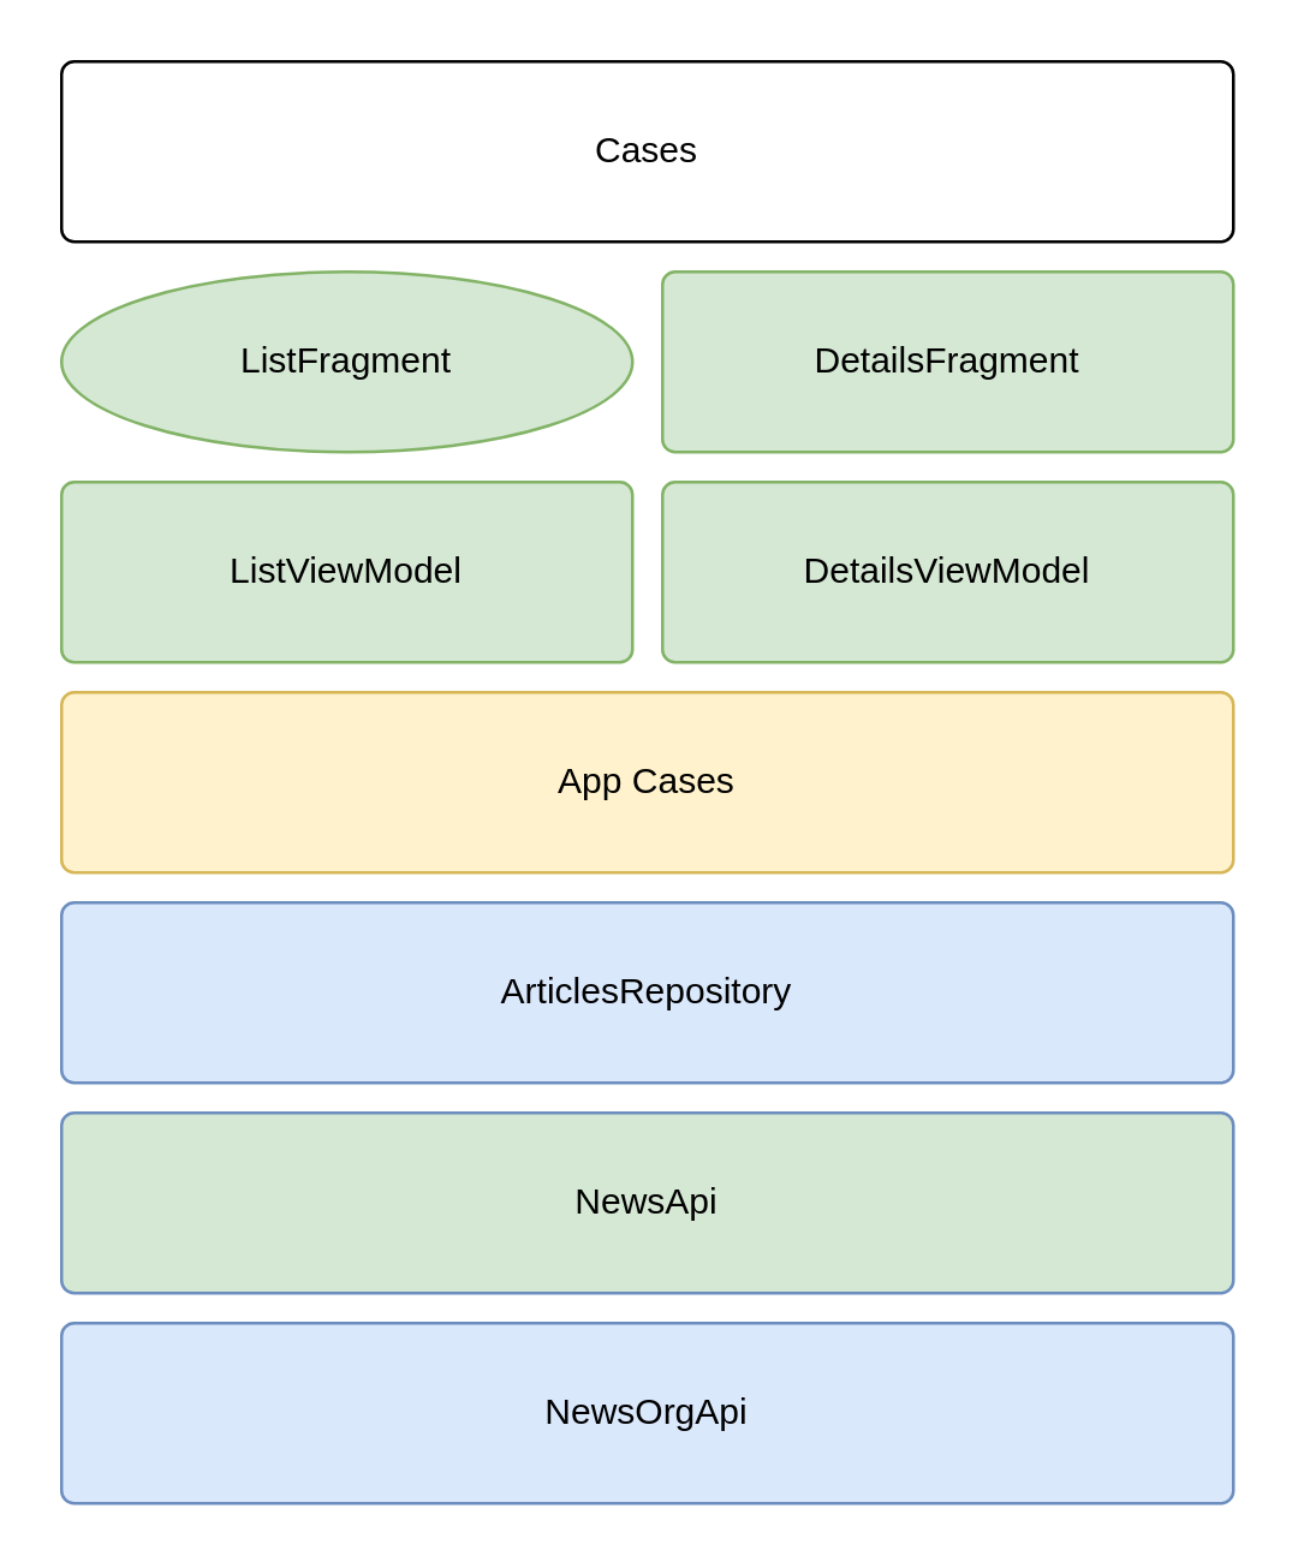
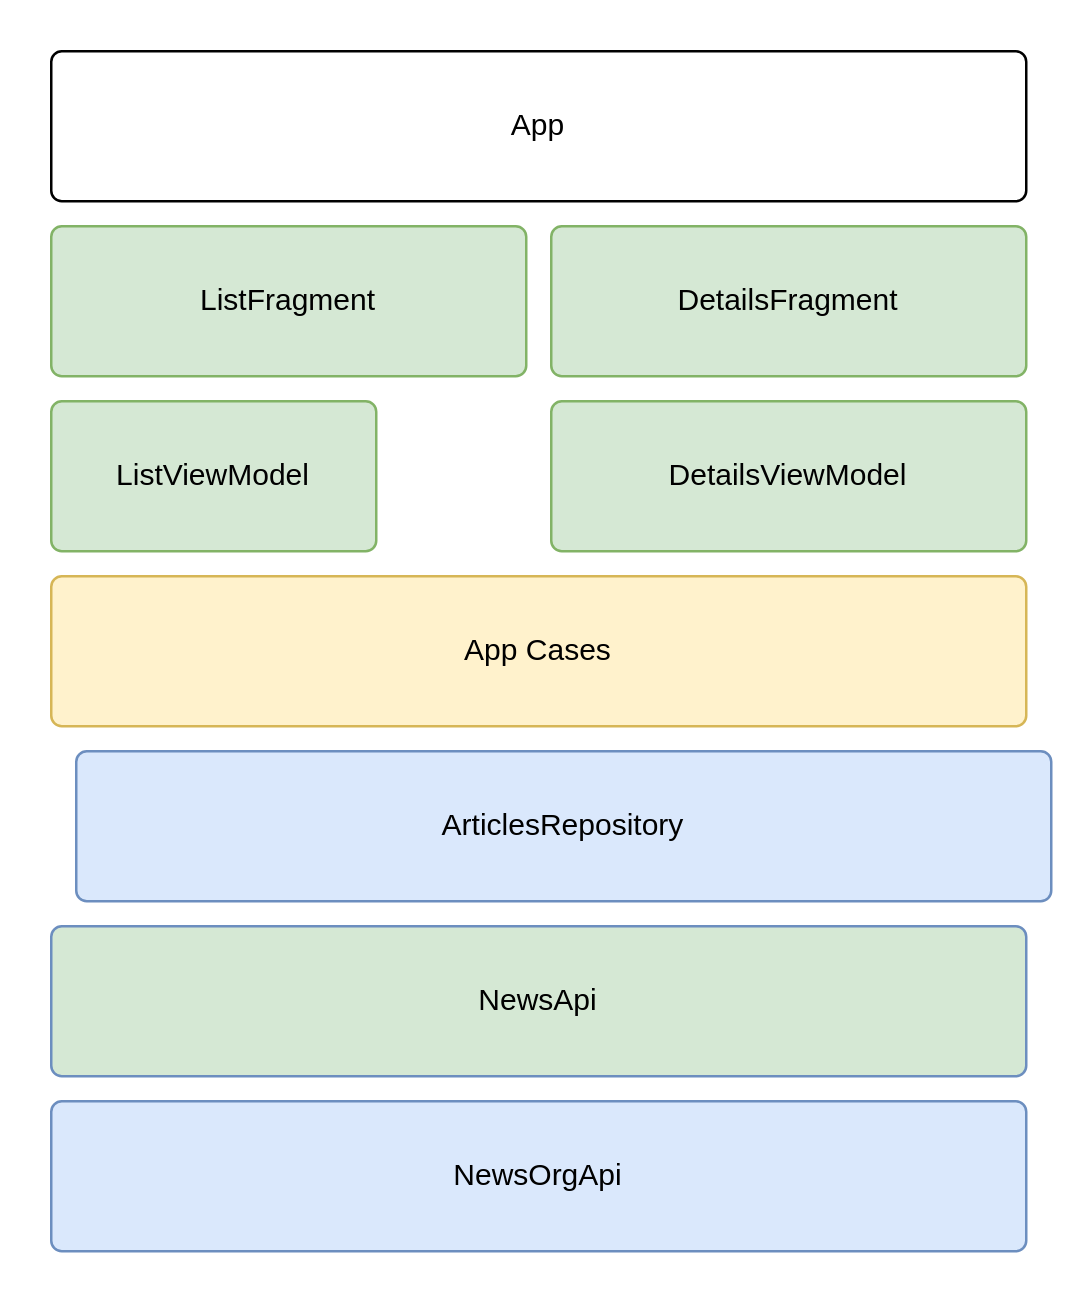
- <mxCell id="3" value="Cases" style="rounded=1;whiteSpace=wrap;html=1;arcSize=7;" vertex="1" parent="1"><mxGeometry x="20" y="20" width="390" height="60" as="geometry" /></mxCell>
+ <mxCell id="3" value="App" style="rounded=1;whiteSpace=wrap;html=1;arcSize=7;" vertex="1" parent="1"><mxGeometry x="20" y="20" width="390" height="60" as="geometry" /></mxCell>
- <mxCell id="4" value="ListFragment" style="ellipse;whiteSpace=wrap;html=1;arcSize=7;fillColor=#d5e8d4;strokeColor=#82b366;" vertex="1" parent="1"><mxGeometry x="20" y="90" width="190" height="60" as="geometry" /></mxCell>
+ <mxCell id="4" value="ListFragment" style="rounded=1;whiteSpace=wrap;html=1;arcSize=7;fillColor=#d5e8d4;strokeColor=#82b366;" vertex="1" parent="1"><mxGeometry x="20" y="90" width="190" height="60" as="geometry" /></mxCell>
- <mxCell id="7" value="ListViewModel" style="rounded=1;whiteSpace=wrap;html=1;arcSize=7;fillColor=#d5e8d4;strokeColor=#82b366;" vertex="1" parent="1"><mxGeometry x="20" y="160" width="190" height="60" as="geometry" /></mxCell>
+ <mxCell id="7" value="ListViewModel" style="rounded=1;whiteSpace=wrap;html=1;arcSize=7;fillColor=#d5e8d4;strokeColor=#82b366;" vertex="1" parent="1"><mxGeometry x="20" y="160" width="130" height="60" as="geometry" /></mxCell>
- <mxCell id="9" value="ArticlesRepository" style="rounded=1;whiteSpace=wrap;html=1;arcSize=7;fillColor=#dae8fc;strokeColor=#6c8ebf;" vertex="1" parent="1"><mxGeometry x="20" y="300" width="390" height="60" as="geometry" /></mxCell>
+ <mxCell id="9" value="ArticlesRepository" style="rounded=1;whiteSpace=wrap;html=1;arcSize=7;fillColor=#dae8fc;strokeColor=#6c8ebf;" vertex="1" parent="1"><mxGeometry x="30" y="300" width="390" height="60" as="geometry" /></mxCell>
